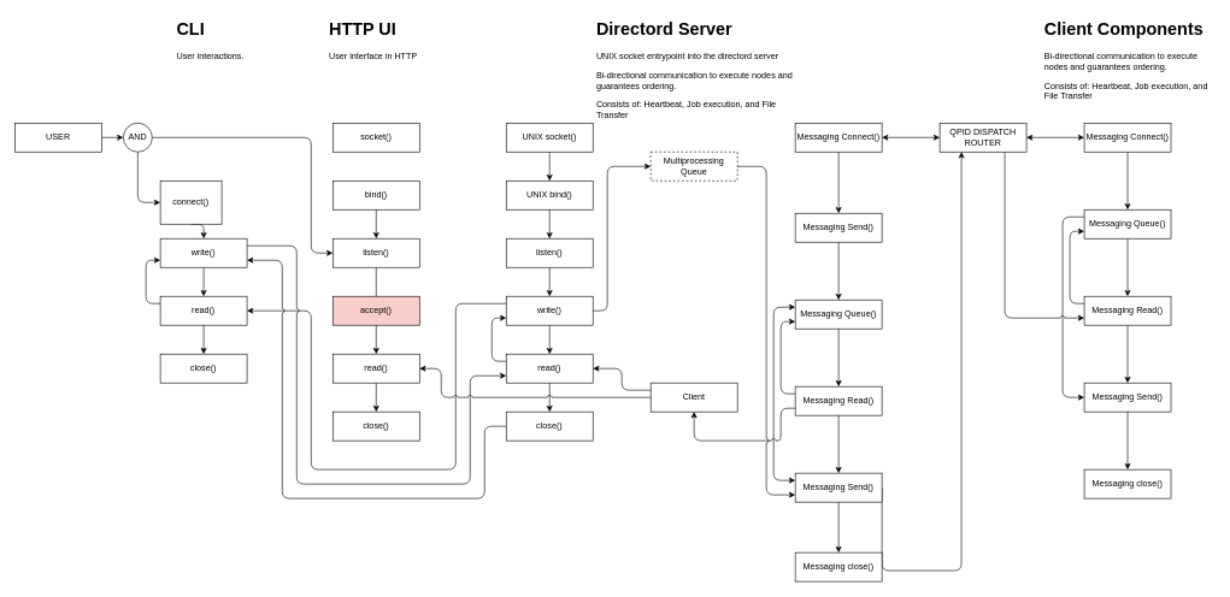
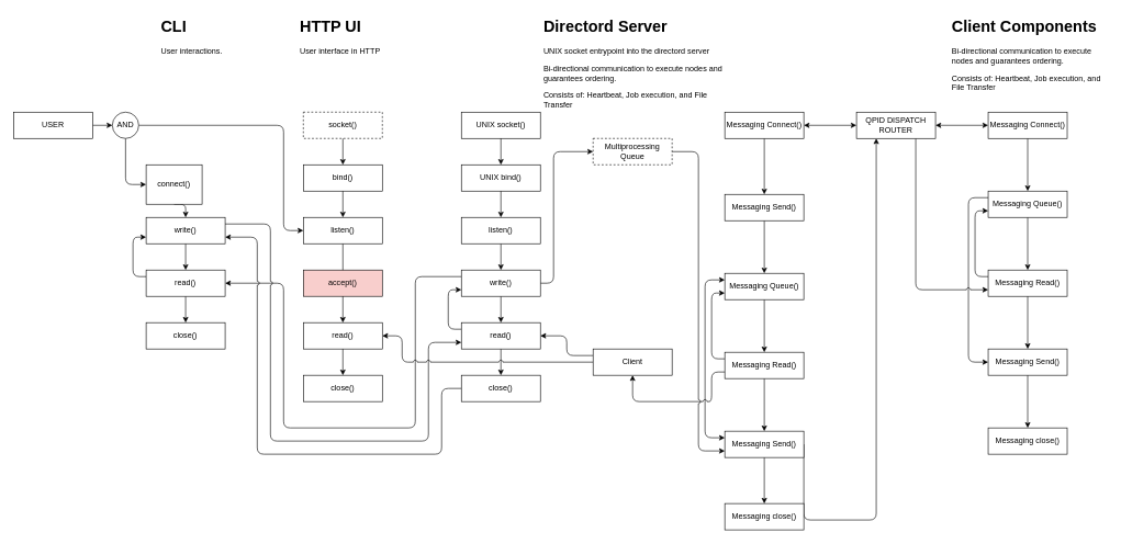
- <mxCell id="84" value="socket()" style="rounded=0;whiteSpace=wrap;html=1;" parent="1" vertex="1"><mxGeometry x="460" y="170" width="120" height="40" as="geometry" /></mxCell>
+ <mxCell id="84" value="socket()" style="rounded=0;whiteSpace=wrap;html=1;dashed=1;" parent="1" vertex="1"><mxGeometry x="460" y="170" width="120" height="40" as="geometry" /></mxCell>
+ <mxCell id="89" style="edgeStyle=orthogonalEdgeStyle;rounded=0;orthogonalLoop=1;jettySize=auto;html=1;exitX=0.5;exitY=1;exitDx=0;exitDy=0;entryX=0.5;entryY=0;entryDx=0;entryDy=0;" parent="1" source="84" target="88" edge="1"><mxGeometry relative="1" as="geometry"><mxPoint x="520" y="210" as="sourcePoint" /><mxPoint x="520" y="320" as="targetPoint" /></mxGeometry></mxCell>
